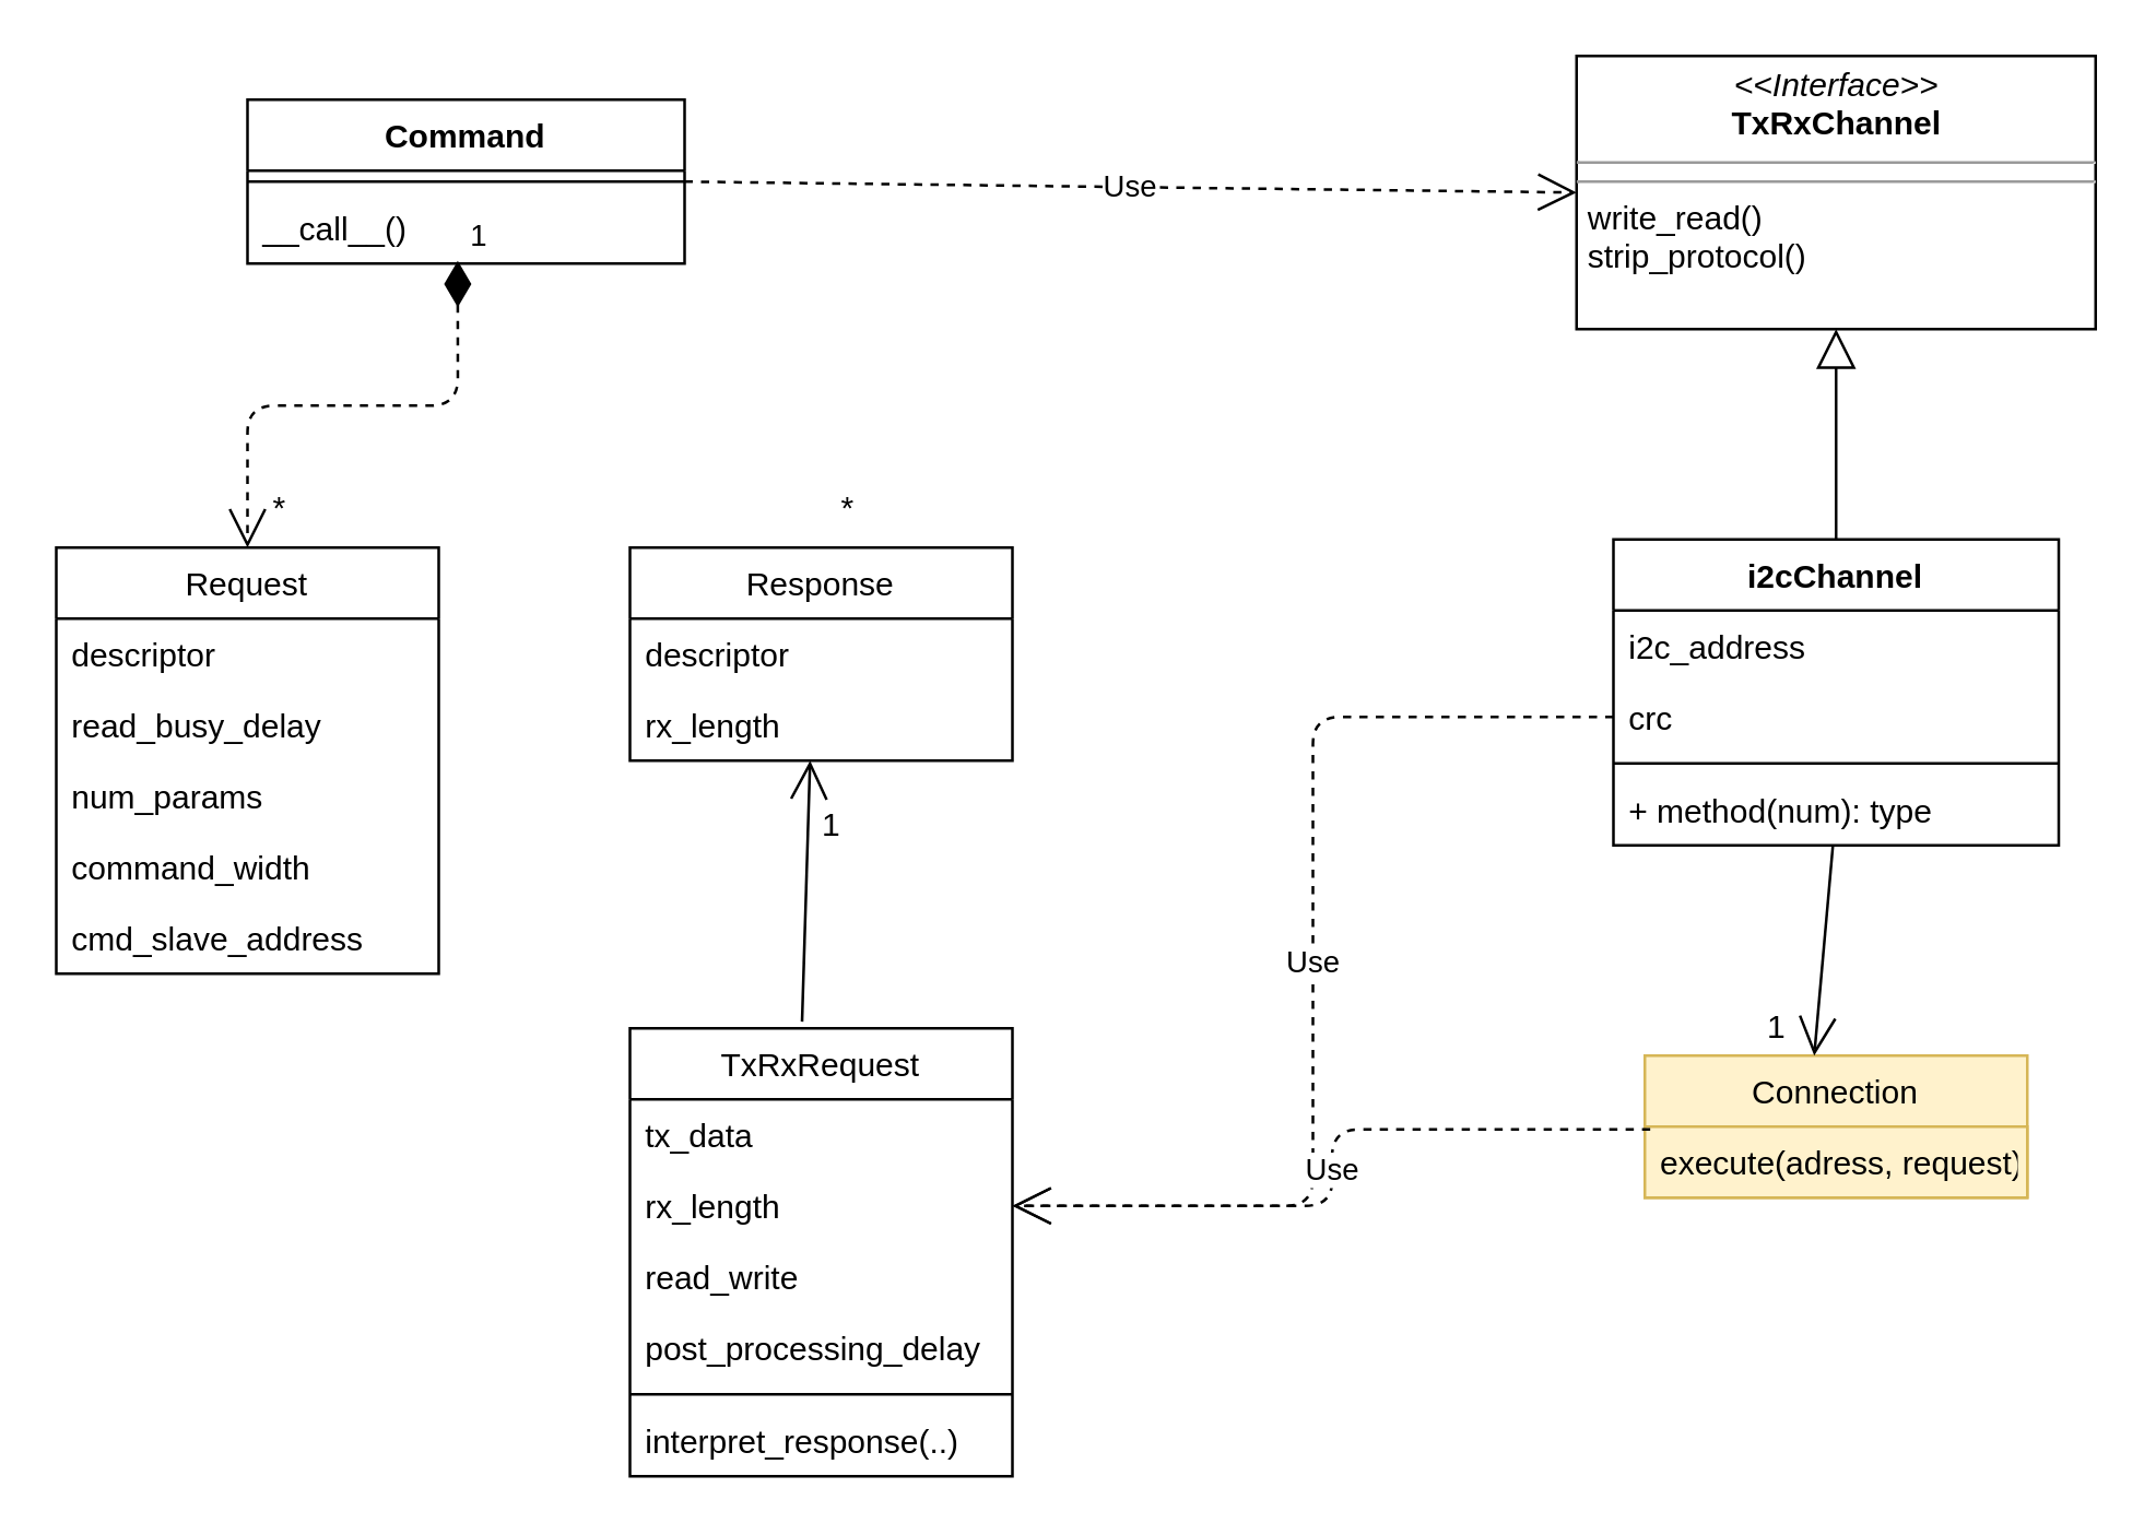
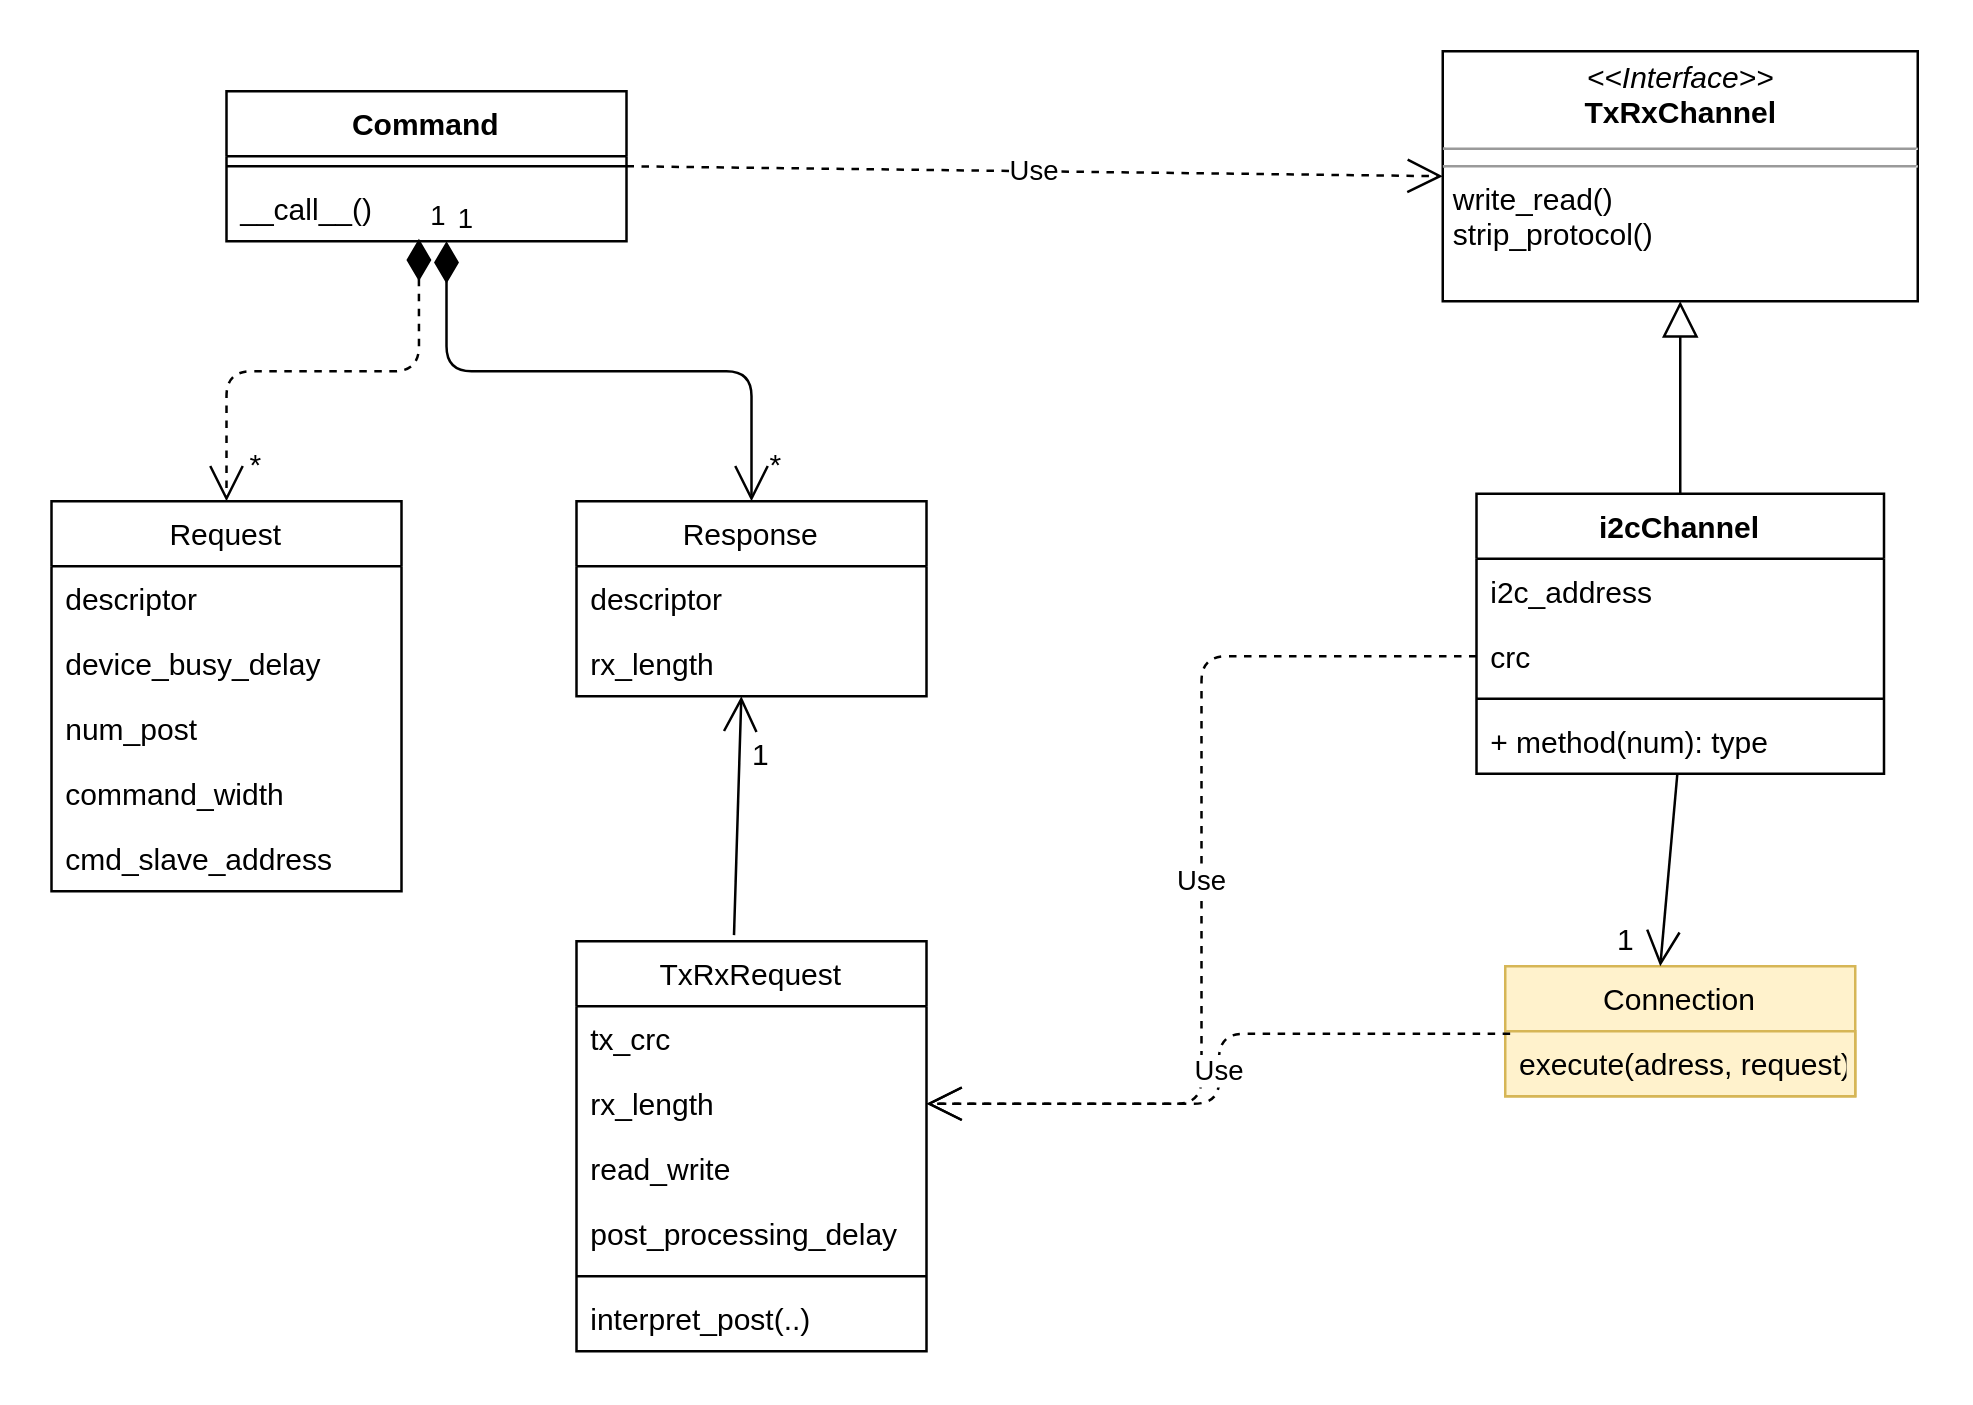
+ <mxCell id="30" value="1" style="endArrow=open;html=1;endSize=12;startArrow=diamondThin;startSize=14;startFill=1;edgeStyle=orthogonalEdgeStyle;align=left;verticalAlign=bottom;exitX=0.55;exitY=1;exitDx=0;exitDy=0;exitPerimeter=0;" parent="1" source="4" target="27" edge="1"><mxGeometry x="-1" y="3" relative="1" as="geometry"><mxPoint x="200" y="166" as="sourcePoint" /><mxPoint x="360" y="166" as="targetPoint" /></mxGeometry></mxCell>
- <mxCell id="22" value="read_busy_delay" style="text;strokeColor=none;fillColor=none;align=left;verticalAlign=top;spacingLeft=4;spacingRight=4;overflow=hidden;rotatable=0;points=[[0,0.5],[1,0.5]];portConstraint=eastwest;" parent="20" vertex="1"><mxGeometry y="52" width="140" height="26" as="geometry" /></mxCell>
+ <mxCell id="22" value="device_busy_delay" style="text;strokeColor=none;fillColor=none;align=left;verticalAlign=top;spacingLeft=4;spacingRight=4;overflow=hidden;rotatable=0;points=[[0,0.5],[1,0.5]];portConstraint=eastwest;" parent="20" vertex="1"><mxGeometry y="52" width="140" height="26" as="geometry" /></mxCell>
- <mxCell id="23" value="num_params" style="text;strokeColor=none;fillColor=none;align=left;verticalAlign=top;spacingLeft=4;spacingRight=4;overflow=hidden;rotatable=0;points=[[0,0.5],[1,0.5]];portConstraint=eastwest;" parent="20" vertex="1"><mxGeometry y="78" width="140" height="26" as="geometry" /></mxCell>
+ <mxCell id="23" value="num_post" style="text;strokeColor=none;fillColor=none;align=left;verticalAlign=top;spacingLeft=4;spacingRight=4;overflow=hidden;rotatable=0;points=[[0,0.5],[1,0.5]];portConstraint=eastwest;" parent="20" vertex="1"><mxGeometry y="78" width="140" height="26" as="geometry" /></mxCell>
- <mxCell id="6" value="tx_data" style="text;strokeColor=none;fillColor=none;align=left;verticalAlign=top;spacingLeft=4;spacingRight=4;overflow=hidden;rotatable=0;points=[[0,0.5],[1,0.5]];portConstraint=eastwest;" parent="5" vertex="1"><mxGeometry y="26" width="140" height="26" as="geometry" /></mxCell>
+ <mxCell id="6" value="tx_crc" style="text;strokeColor=none;fillColor=none;align=left;verticalAlign=top;spacingLeft=4;spacingRight=4;overflow=hidden;rotatable=0;points=[[0,0.5],[1,0.5]];portConstraint=eastwest;" parent="5" vertex="1"><mxGeometry y="26" width="140" height="26" as="geometry" /></mxCell>
- <mxCell id="11" value="interpret_response(..)" style="text;strokeColor=none;fillColor=none;align=left;verticalAlign=top;spacingLeft=4;spacingRight=4;overflow=hidden;rotatable=0;points=[[0,0.5],[1,0.5]];portConstraint=eastwest;" parent="5" vertex="1"><mxGeometry y="138" width="140" height="26" as="geometry" /></mxCell>
+ <mxCell id="11" value="interpret_post(..)" style="text;strokeColor=none;fillColor=none;align=left;verticalAlign=top;spacingLeft=4;spacingRight=4;overflow=hidden;rotatable=0;points=[[0,0.5],[1,0.5]];portConstraint=eastwest;" parent="5" vertex="1"><mxGeometry y="138" width="140" height="26" as="geometry" /></mxCell>
